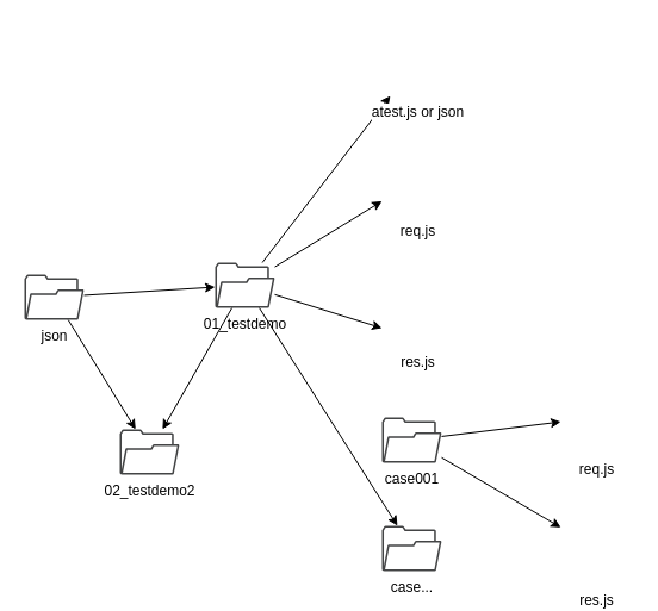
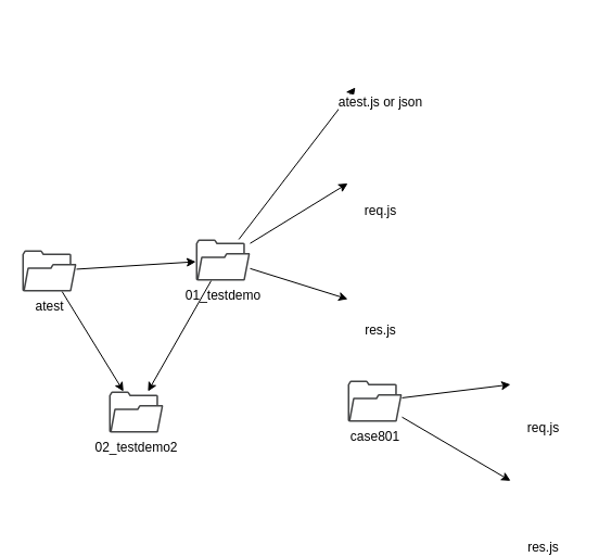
- <mxCell id="4" value="json" style="pointerEvents=1;shadow=0;dashed=0;html=1;strokeColor=none;fillColor=#434445;aspect=fixed;labelPosition=center;verticalLabelPosition=bottom;verticalAlign=top;align=center;outlineConnect=0;shape=mxgraph.vvd.folder;" vertex="1" parent="1"><mxGeometry x="20" y="230" width="50" height="38" as="geometry" /></mxCell>
+ <mxCell id="4" value="atest" style="pointerEvents=1;shadow=0;dashed=0;html=1;strokeColor=none;fillColor=#434445;aspect=fixed;labelPosition=center;verticalLabelPosition=bottom;verticalAlign=top;align=center;outlineConnect=0;shape=mxgraph.vvd.folder;" vertex="1" parent="1"><mxGeometry x="20" y="230" width="50" height="38" as="geometry" /></mxCell>
- <mxCell id="9" style="edgeStyle=none;rounded=0;orthogonalLoop=1;jettySize=auto;html=1;" edge="1" parent="1" source="10" target="20"><mxGeometry relative="1" as="geometry" /></mxCell>
- <mxCell id="17" value="case001" style="pointerEvents=1;shadow=0;dashed=0;html=1;strokeColor=none;fillColor=#434445;aspect=fixed;labelPosition=center;verticalLabelPosition=bottom;verticalAlign=top;align=center;outlineConnect=0;shape=mxgraph.vvd.folder;" vertex="1" parent="1"><mxGeometry x="320" y="350" width="50" height="38" as="geometry" /></mxCell>
+ <mxCell id="17" value="case801" style="pointerEvents=1;shadow=0;dashed=0;html=1;strokeColor=none;fillColor=#434445;aspect=fixed;labelPosition=center;verticalLabelPosition=bottom;verticalAlign=top;align=center;outlineConnect=0;shape=mxgraph.vvd.folder;" vertex="1" parent="1"><mxGeometry x="320" y="350" width="50" height="38" as="geometry" /></mxCell>
- <mxCell id="20" value="case..." style="pointerEvents=1;shadow=0;dashed=0;html=1;strokeColor=none;fillColor=#434445;aspect=fixed;labelPosition=center;verticalLabelPosition=bottom;verticalAlign=top;align=center;outlineConnect=0;shape=mxgraph.vvd.folder;" vertex="1" parent="1"><mxGeometry x="320" y="441" width="50" height="38" as="geometry" /></mxCell>
